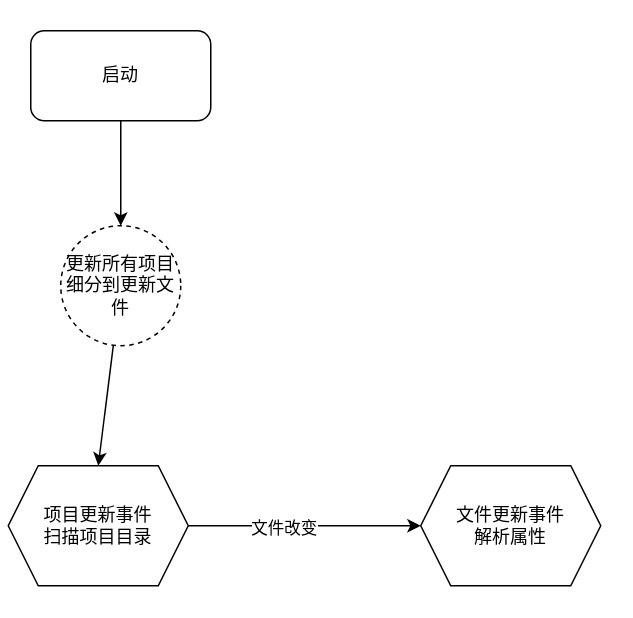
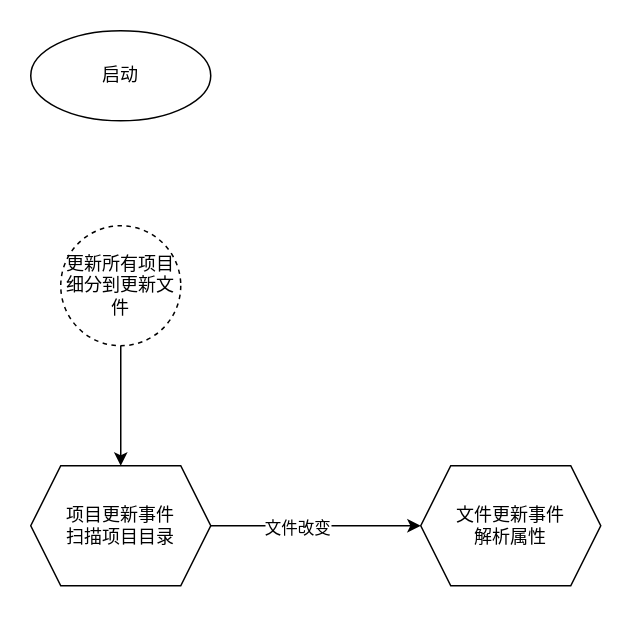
- <mxCell id="3" value="启动" style="rounded=1;whiteSpace=wrap;html=1;" vertex="1" parent="1"><mxGeometry x="20" y="20" width="120" height="60" as="geometry" /></mxCell>
+ <mxCell id="3" value="启动" style="ellipse;whiteSpace=wrap;html=1;" vertex="1" parent="1"><mxGeometry x="20" y="20" width="120" height="60" as="geometry" /></mxCell>
- <mxCell id="2" value="" style="edgeStyle=none;html=1;" edge="1" parent="1" source="3" target="5"><mxGeometry relative="1" as="geometry" /></mxCell>
- <mxCell id="8" value="项目更新事件&lt;br&gt;扫描项目目录" style="shape=hexagon;perimeter=hexagonPerimeter2;whiteSpace=wrap;html=1;fixedSize=1;" vertex="1" parent="1"><mxGeometry x="5" y="310" width="120" height="80" as="geometry" /></mxCell>
+ <mxCell id="8" value="项目更新事件&lt;br&gt;扫描项目目录" style="shape=hexagon;perimeter=hexagonPerimeter2;whiteSpace=wrap;html=1;fixedSize=1;" vertex="1" parent="1"><mxGeometry x="20" y="310" width="120" height="80" as="geometry" /></mxCell>
